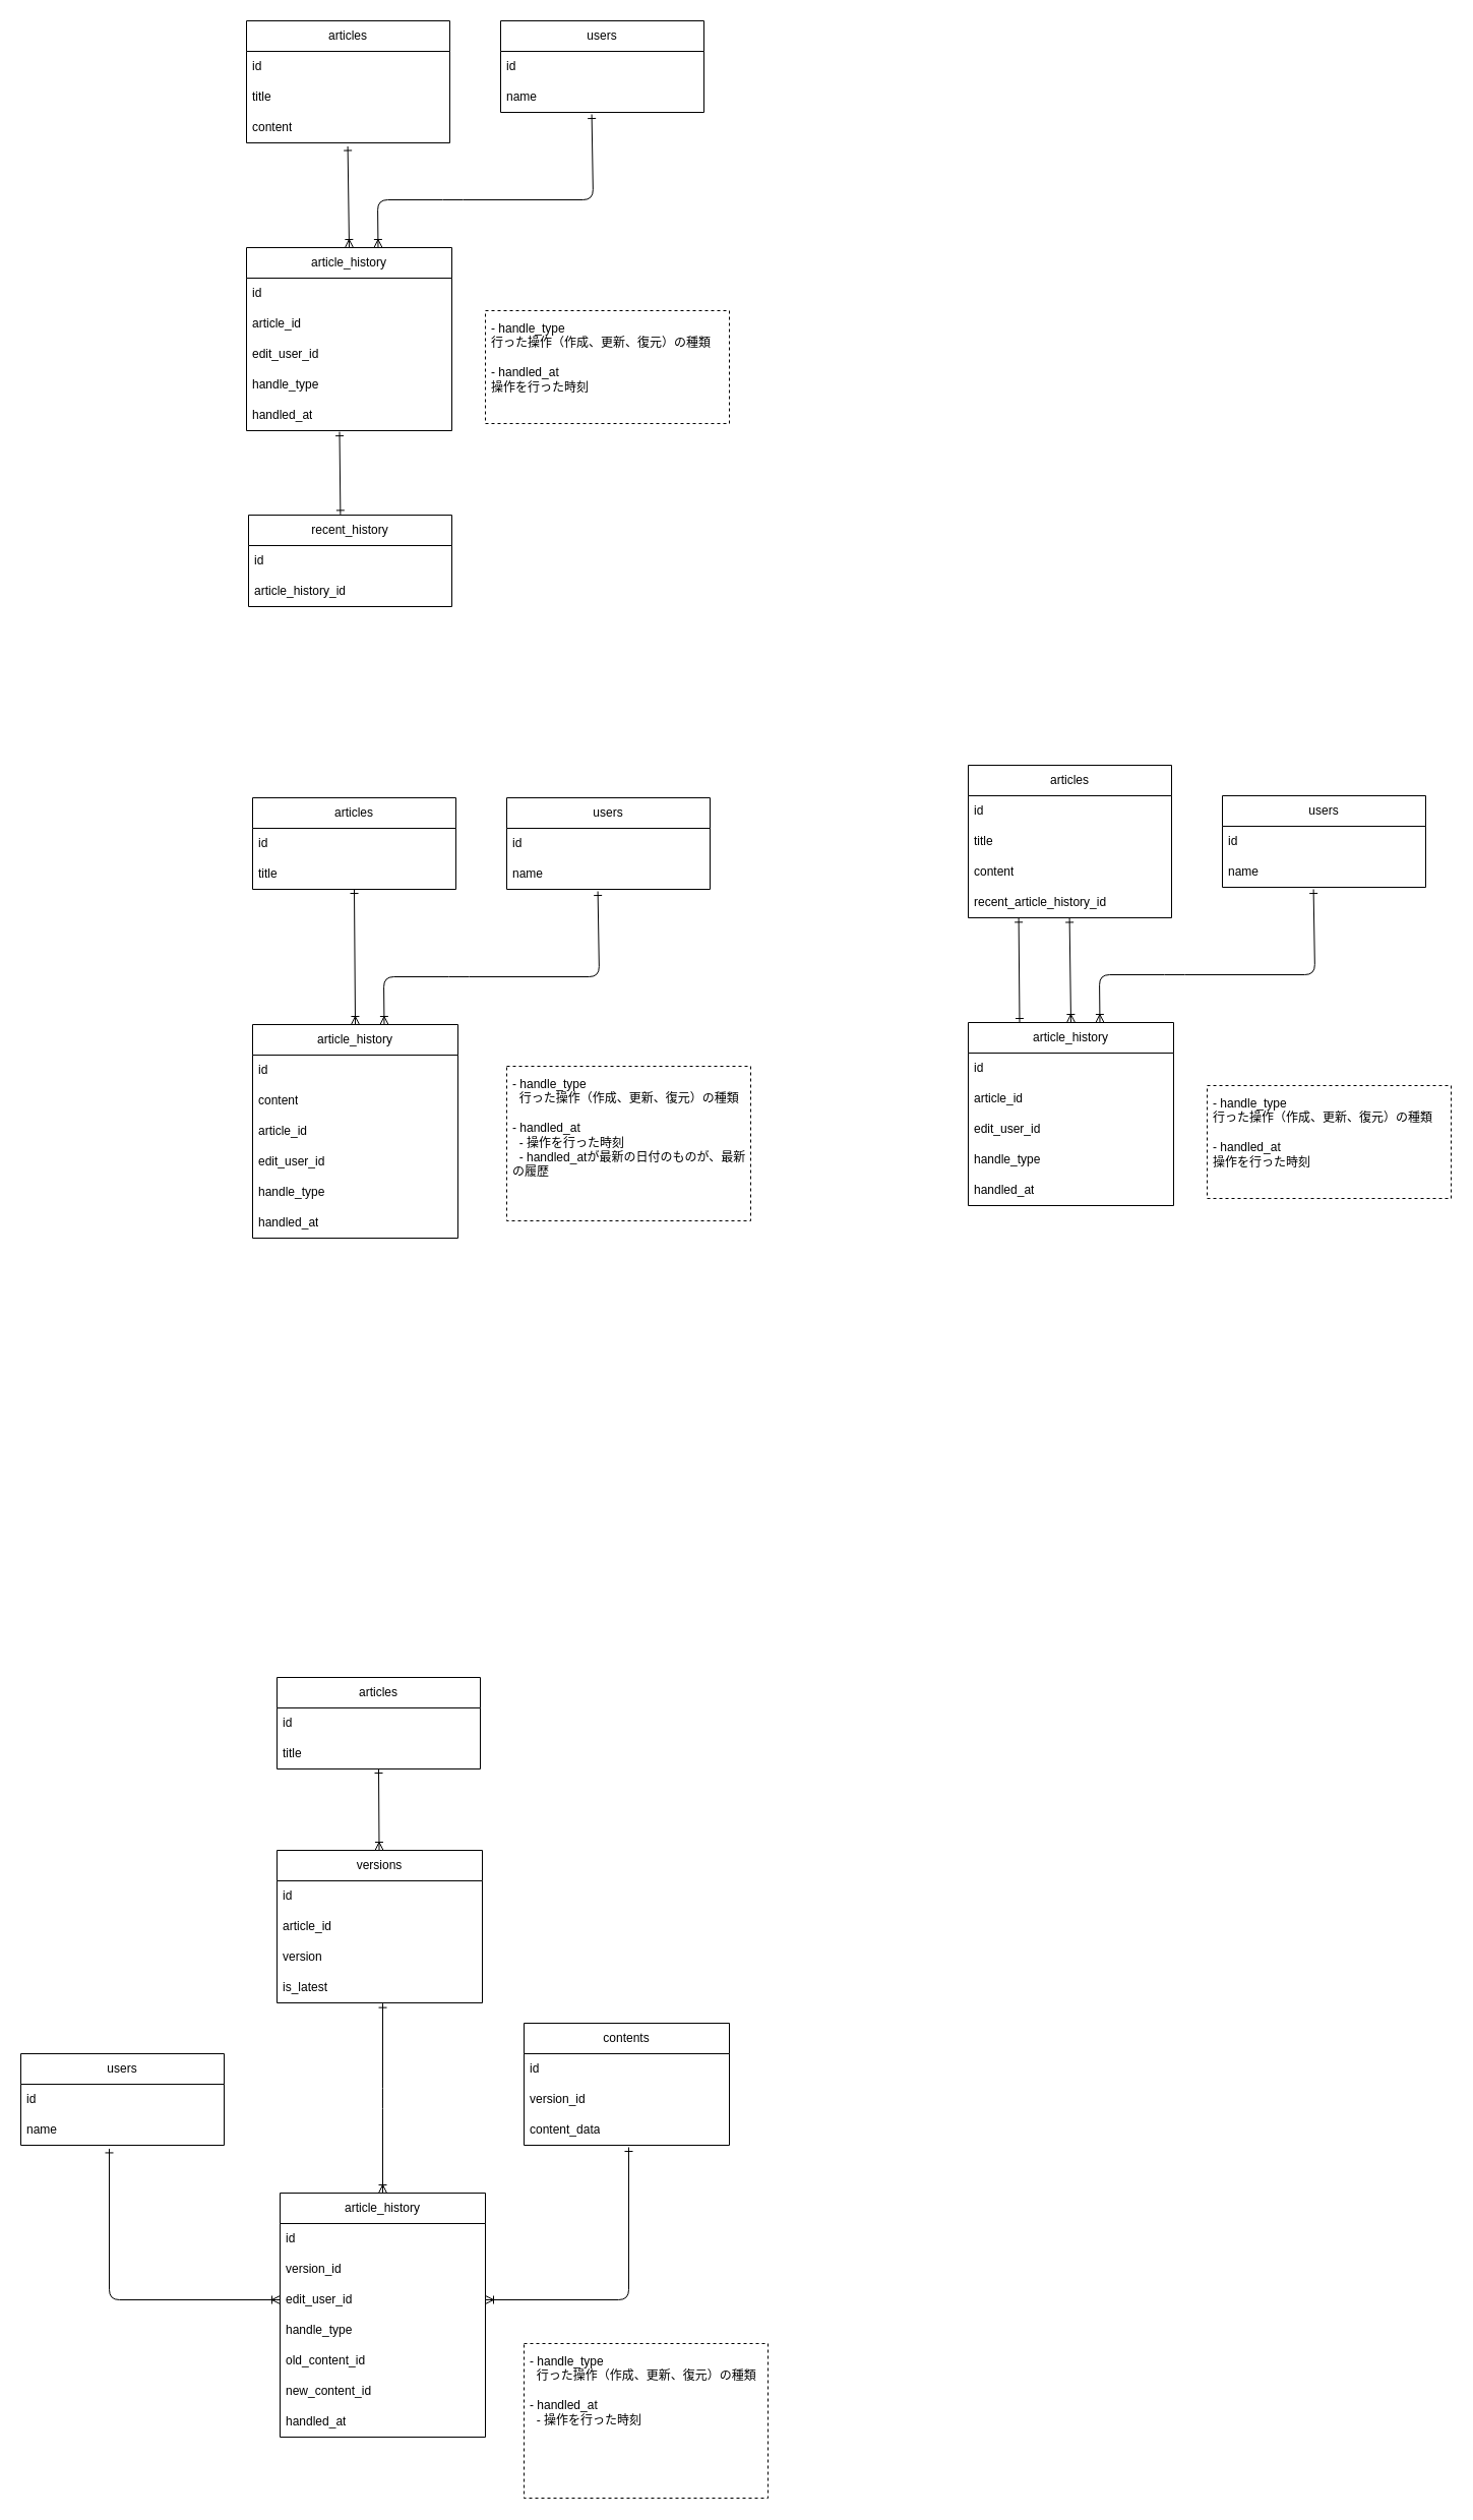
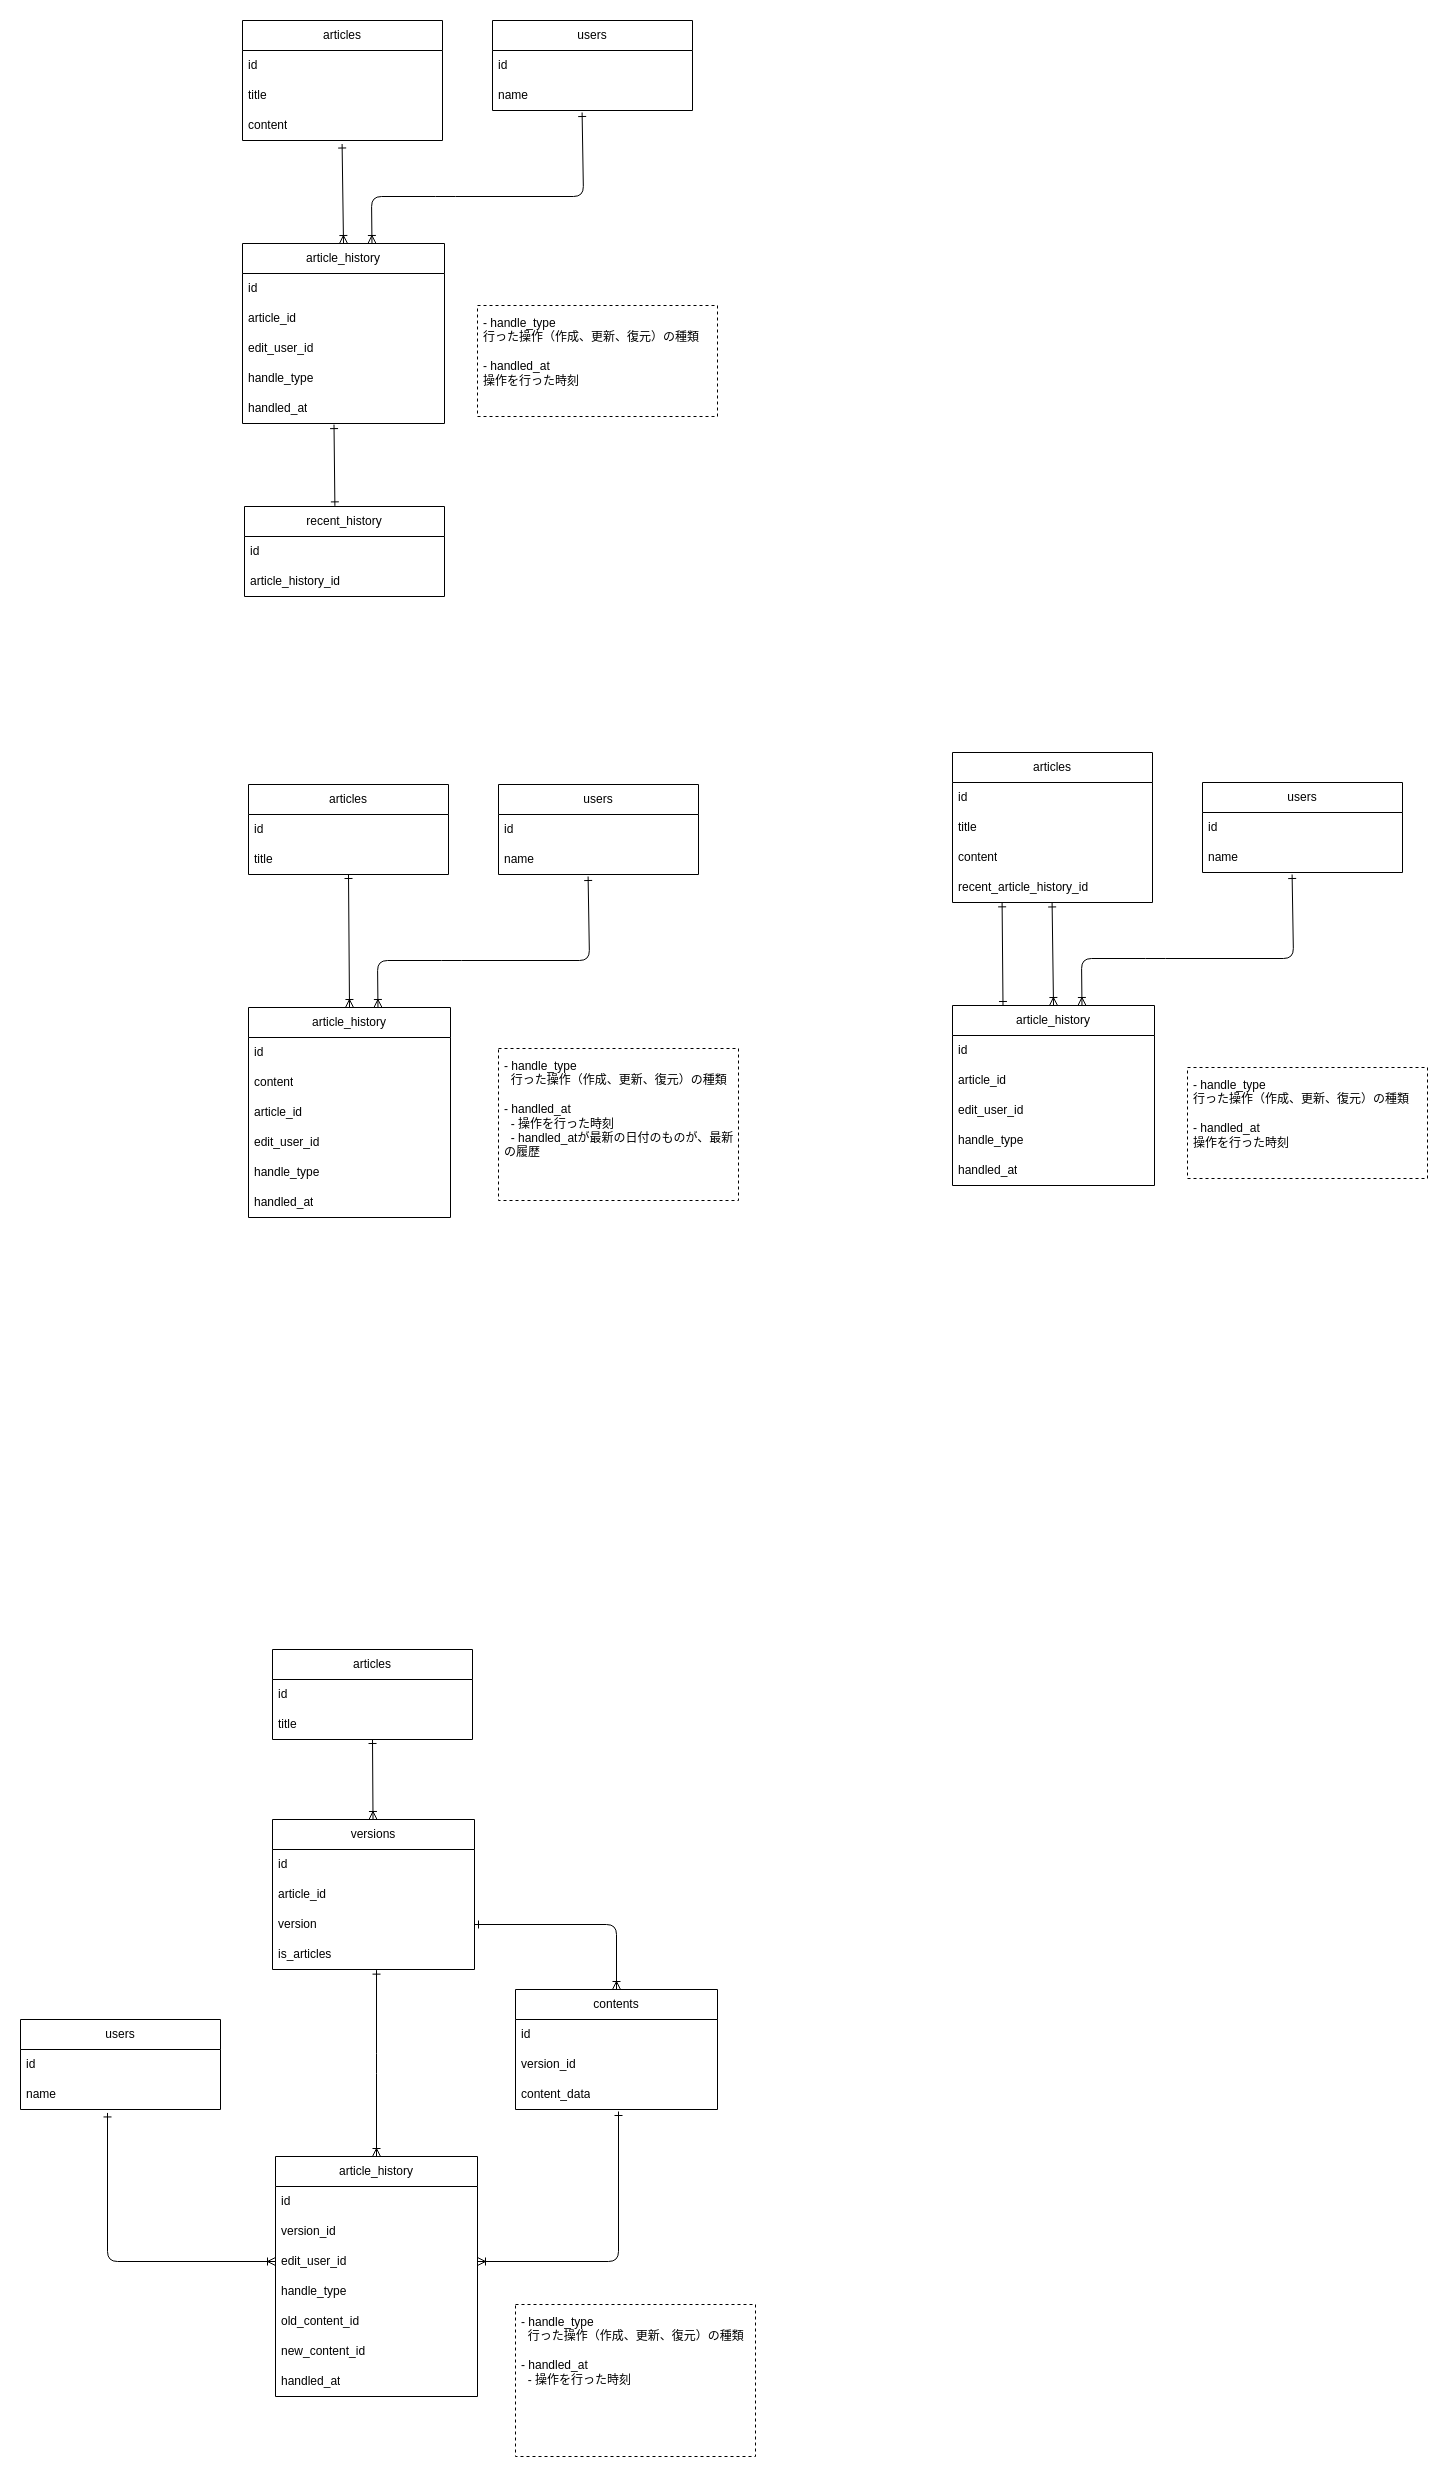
+ <mxCell id="83" style="edgeStyle=elbowEdgeStyle;elbow=vertical;html=1;exitX=1;exitY=0.5;exitDx=0;exitDy=0;entryX=0.5;entryY=0;entryDx=0;entryDy=0;startArrow=ERone;startFill=0;endArrow=ERoneToMany;endFill=0;" edge="1" parent="1" source="76" target="79"><mxGeometry relative="1" as="geometry"><Array as="points"><mxPoint x="527" y="1924" /><mxPoint x="505" y="1887" /></Array></mxGeometry></mxCell>
- <mxCell id="77" value="is_latest" style="text;strokeColor=none;fillColor=none;align=left;verticalAlign=middle;spacingLeft=4;spacingRight=4;overflow=hidden;points=[[0,0.5],[1,0.5]];portConstraint=eastwest;rotatable=0;whiteSpace=wrap;html=1;" vertex="1" parent="73"><mxGeometry y="120" width="202" height="30" as="geometry" /></mxCell>
+ <mxCell id="77" value="is_articles" style="text;strokeColor=none;fillColor=none;align=left;verticalAlign=middle;spacingLeft=4;spacingRight=4;overflow=hidden;points=[[0,0.5],[1,0.5]];portConstraint=eastwest;rotatable=0;whiteSpace=wrap;html=1;" vertex="1" parent="73"><mxGeometry y="120" width="202" height="30" as="geometry" /></mxCell>
